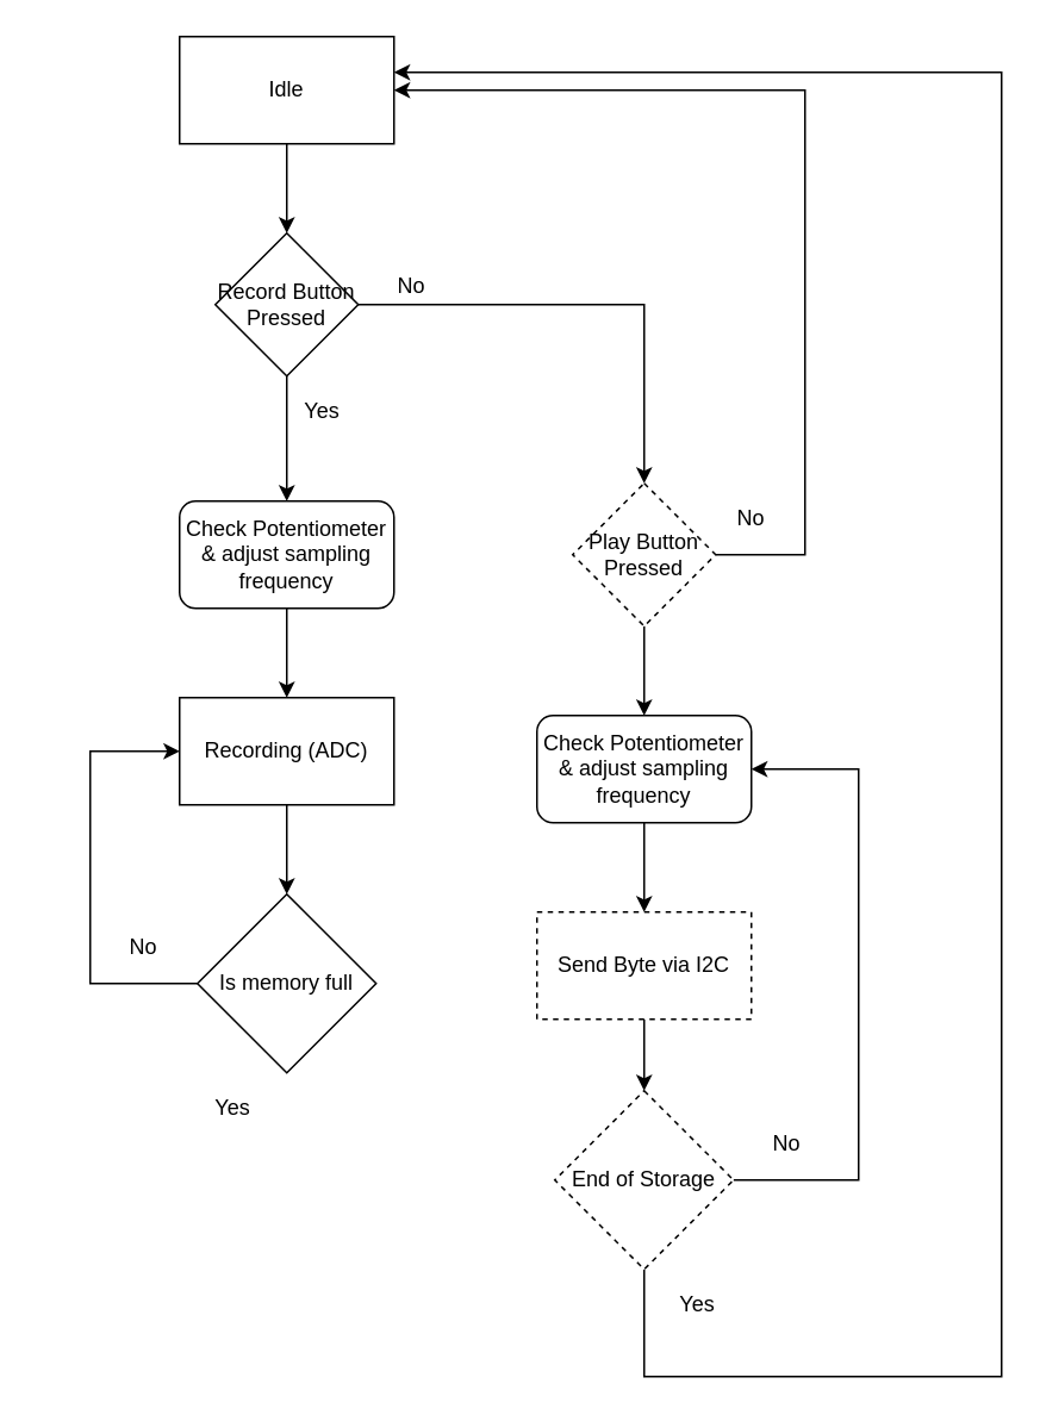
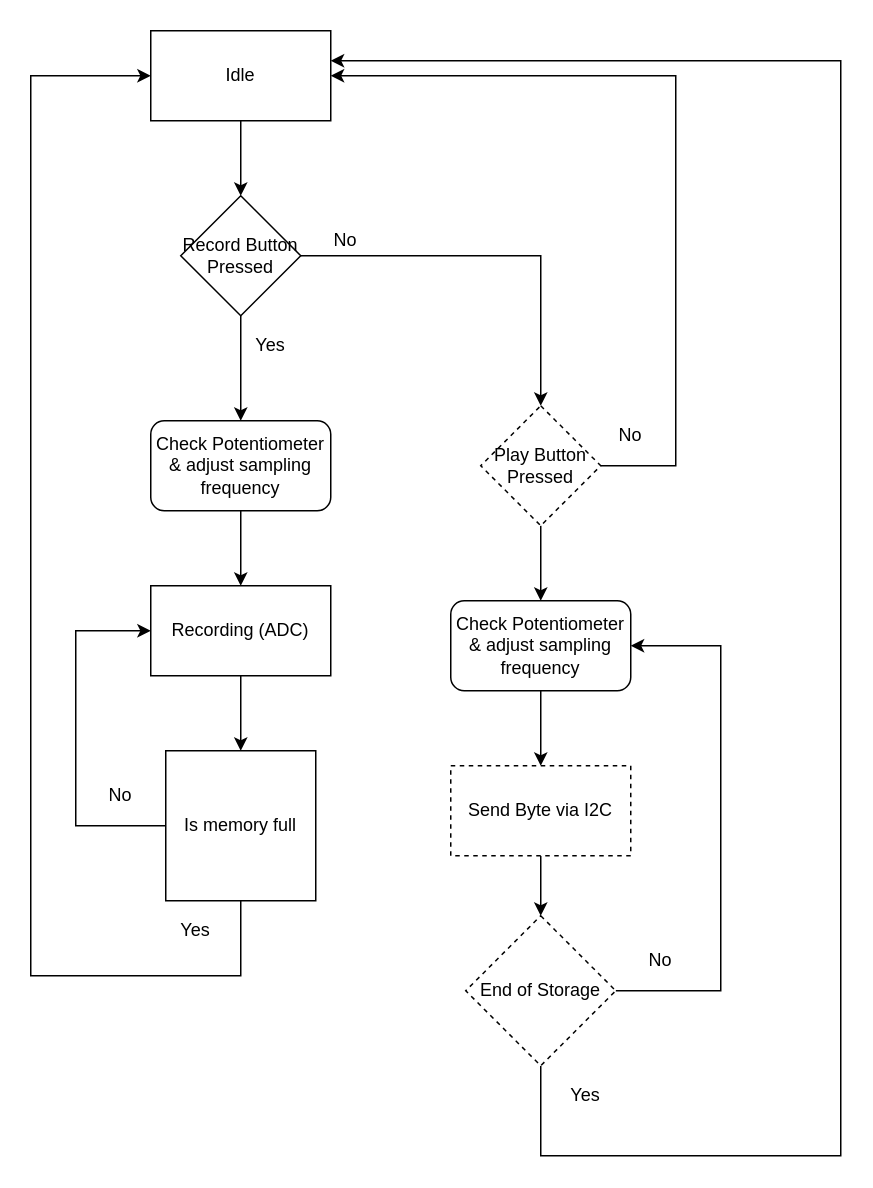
+ <mxCell id="15" style="edgeStyle=orthogonalEdgeStyle;rounded=0;orthogonalLoop=1;jettySize=auto;html=1;entryX=0;entryY=0.5;entryDx=0;entryDy=0;" edge="1" parent="1" source="16" target="3"><mxGeometry relative="1" as="geometry"><mxPoint x="20" y="46.8" as="targetPoint" /><Array as="points"><mxPoint x="160" y="650" /><mxPoint x="20" y="650" /><mxPoint x="20" y="50" /></Array></mxGeometry></mxCell>
- <mxCell id="16" value="Is memory full" style="rhombus;whiteSpace=wrap;html=1;" vertex="1" parent="1"><mxGeometry x="110" y="500" width="100" height="100" as="geometry" /></mxCell>
+ <mxCell id="16" value="Is memory full" style="whiteSpace=wrap;html=1;rounded=0;" vertex="1" parent="1"><mxGeometry x="110" y="500" width="100" height="100" as="geometry" /></mxCell>
